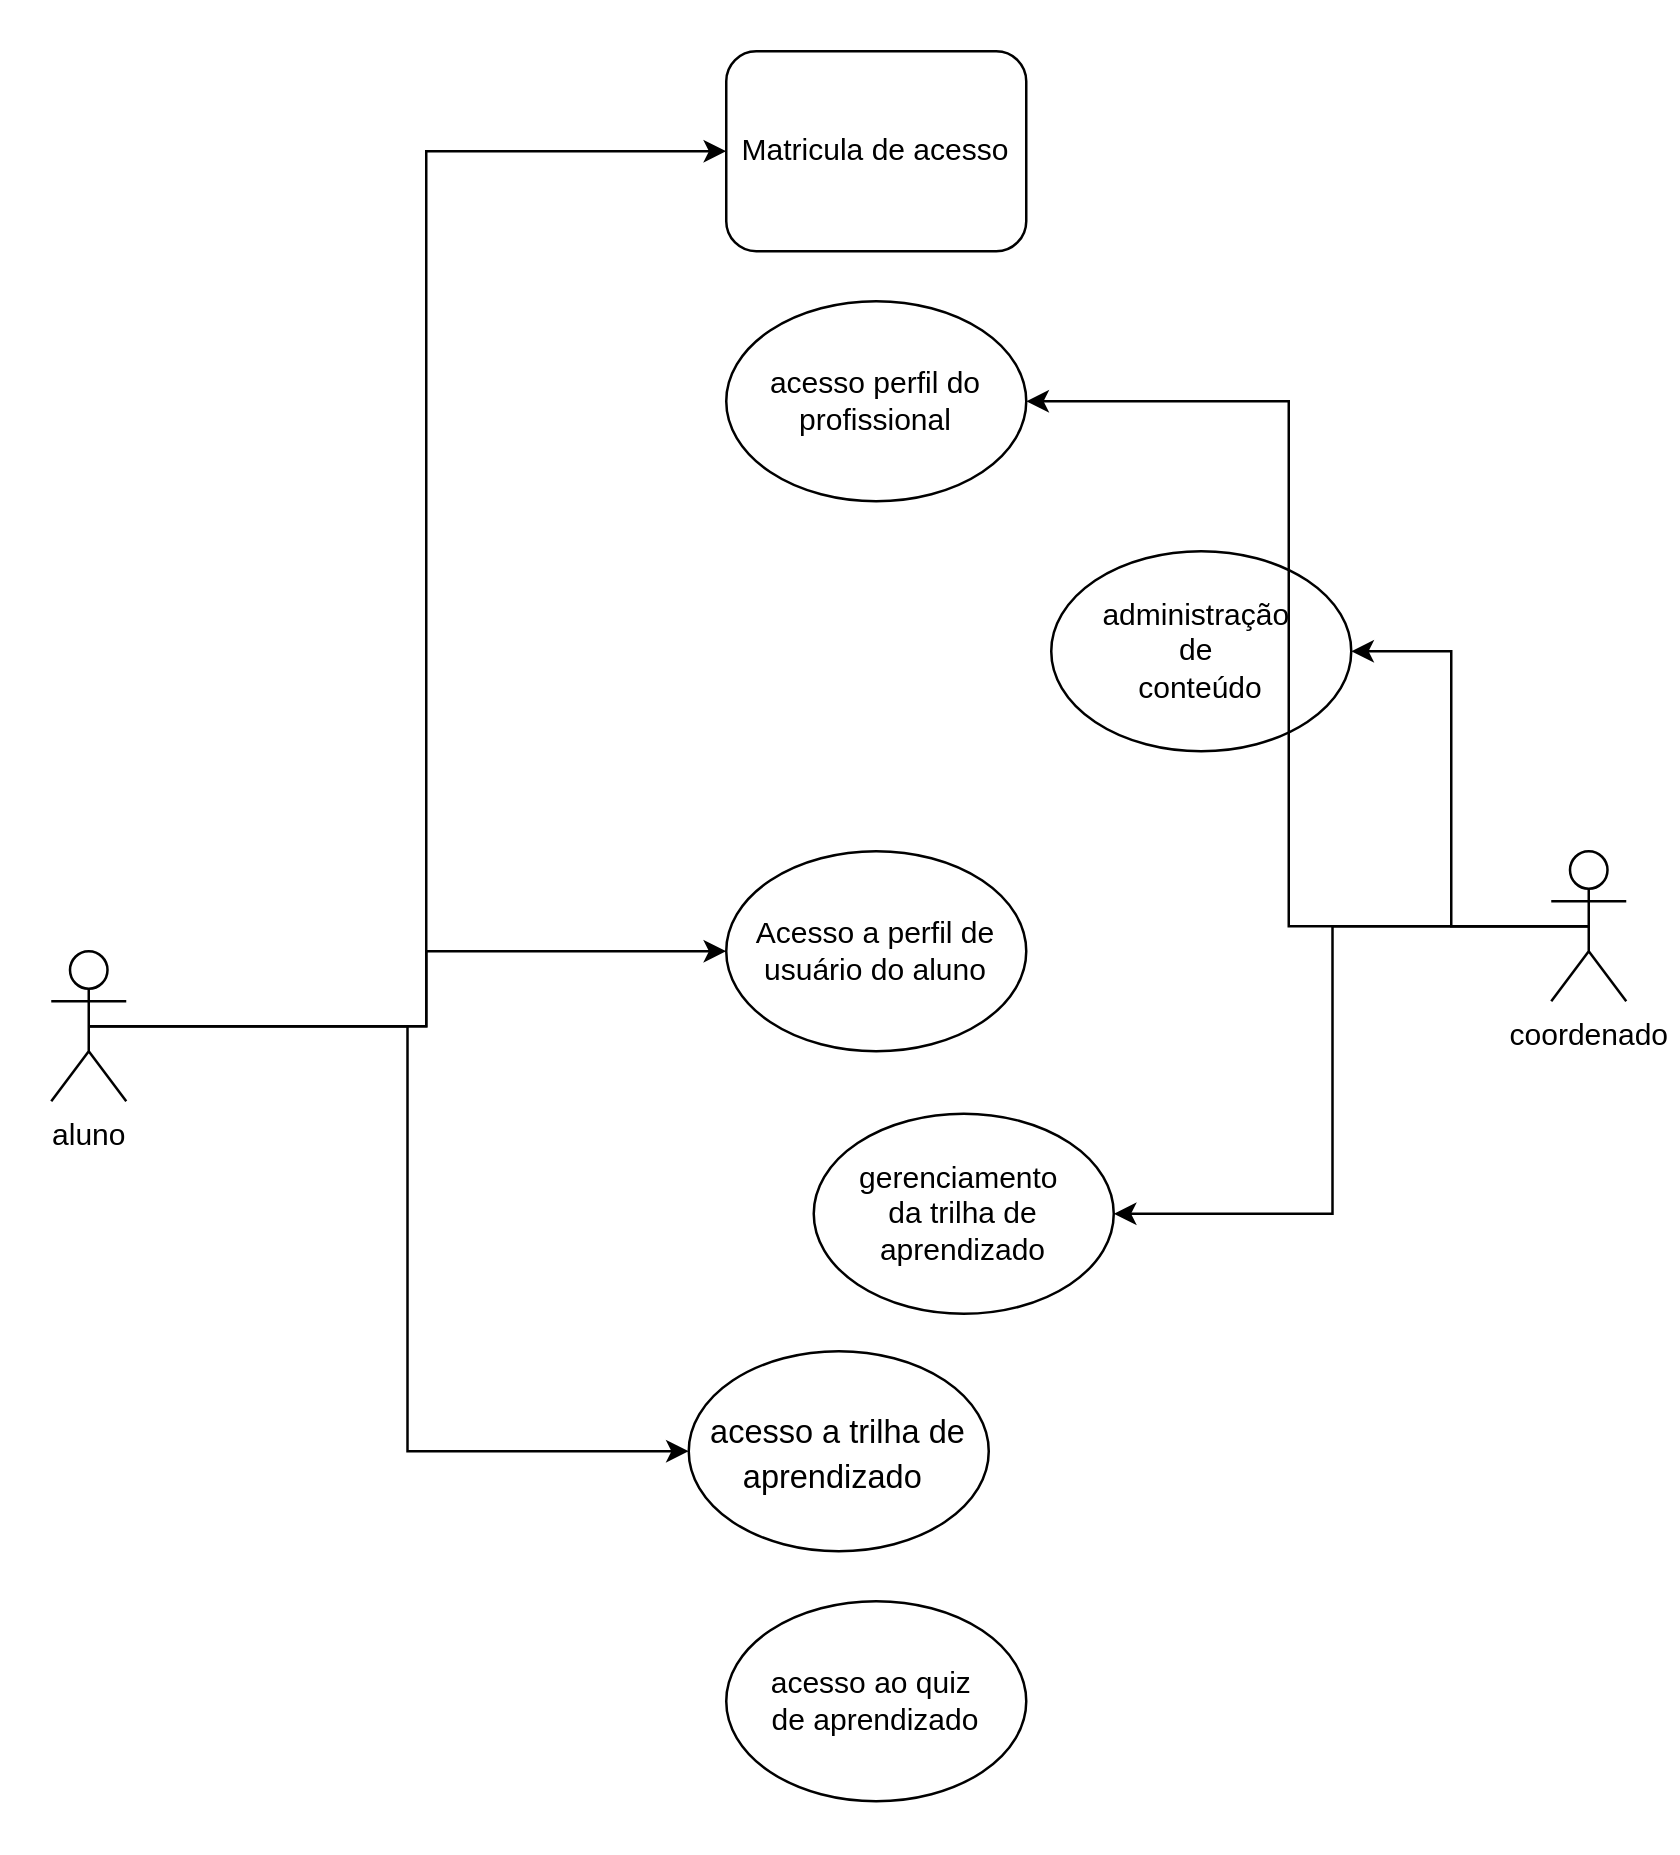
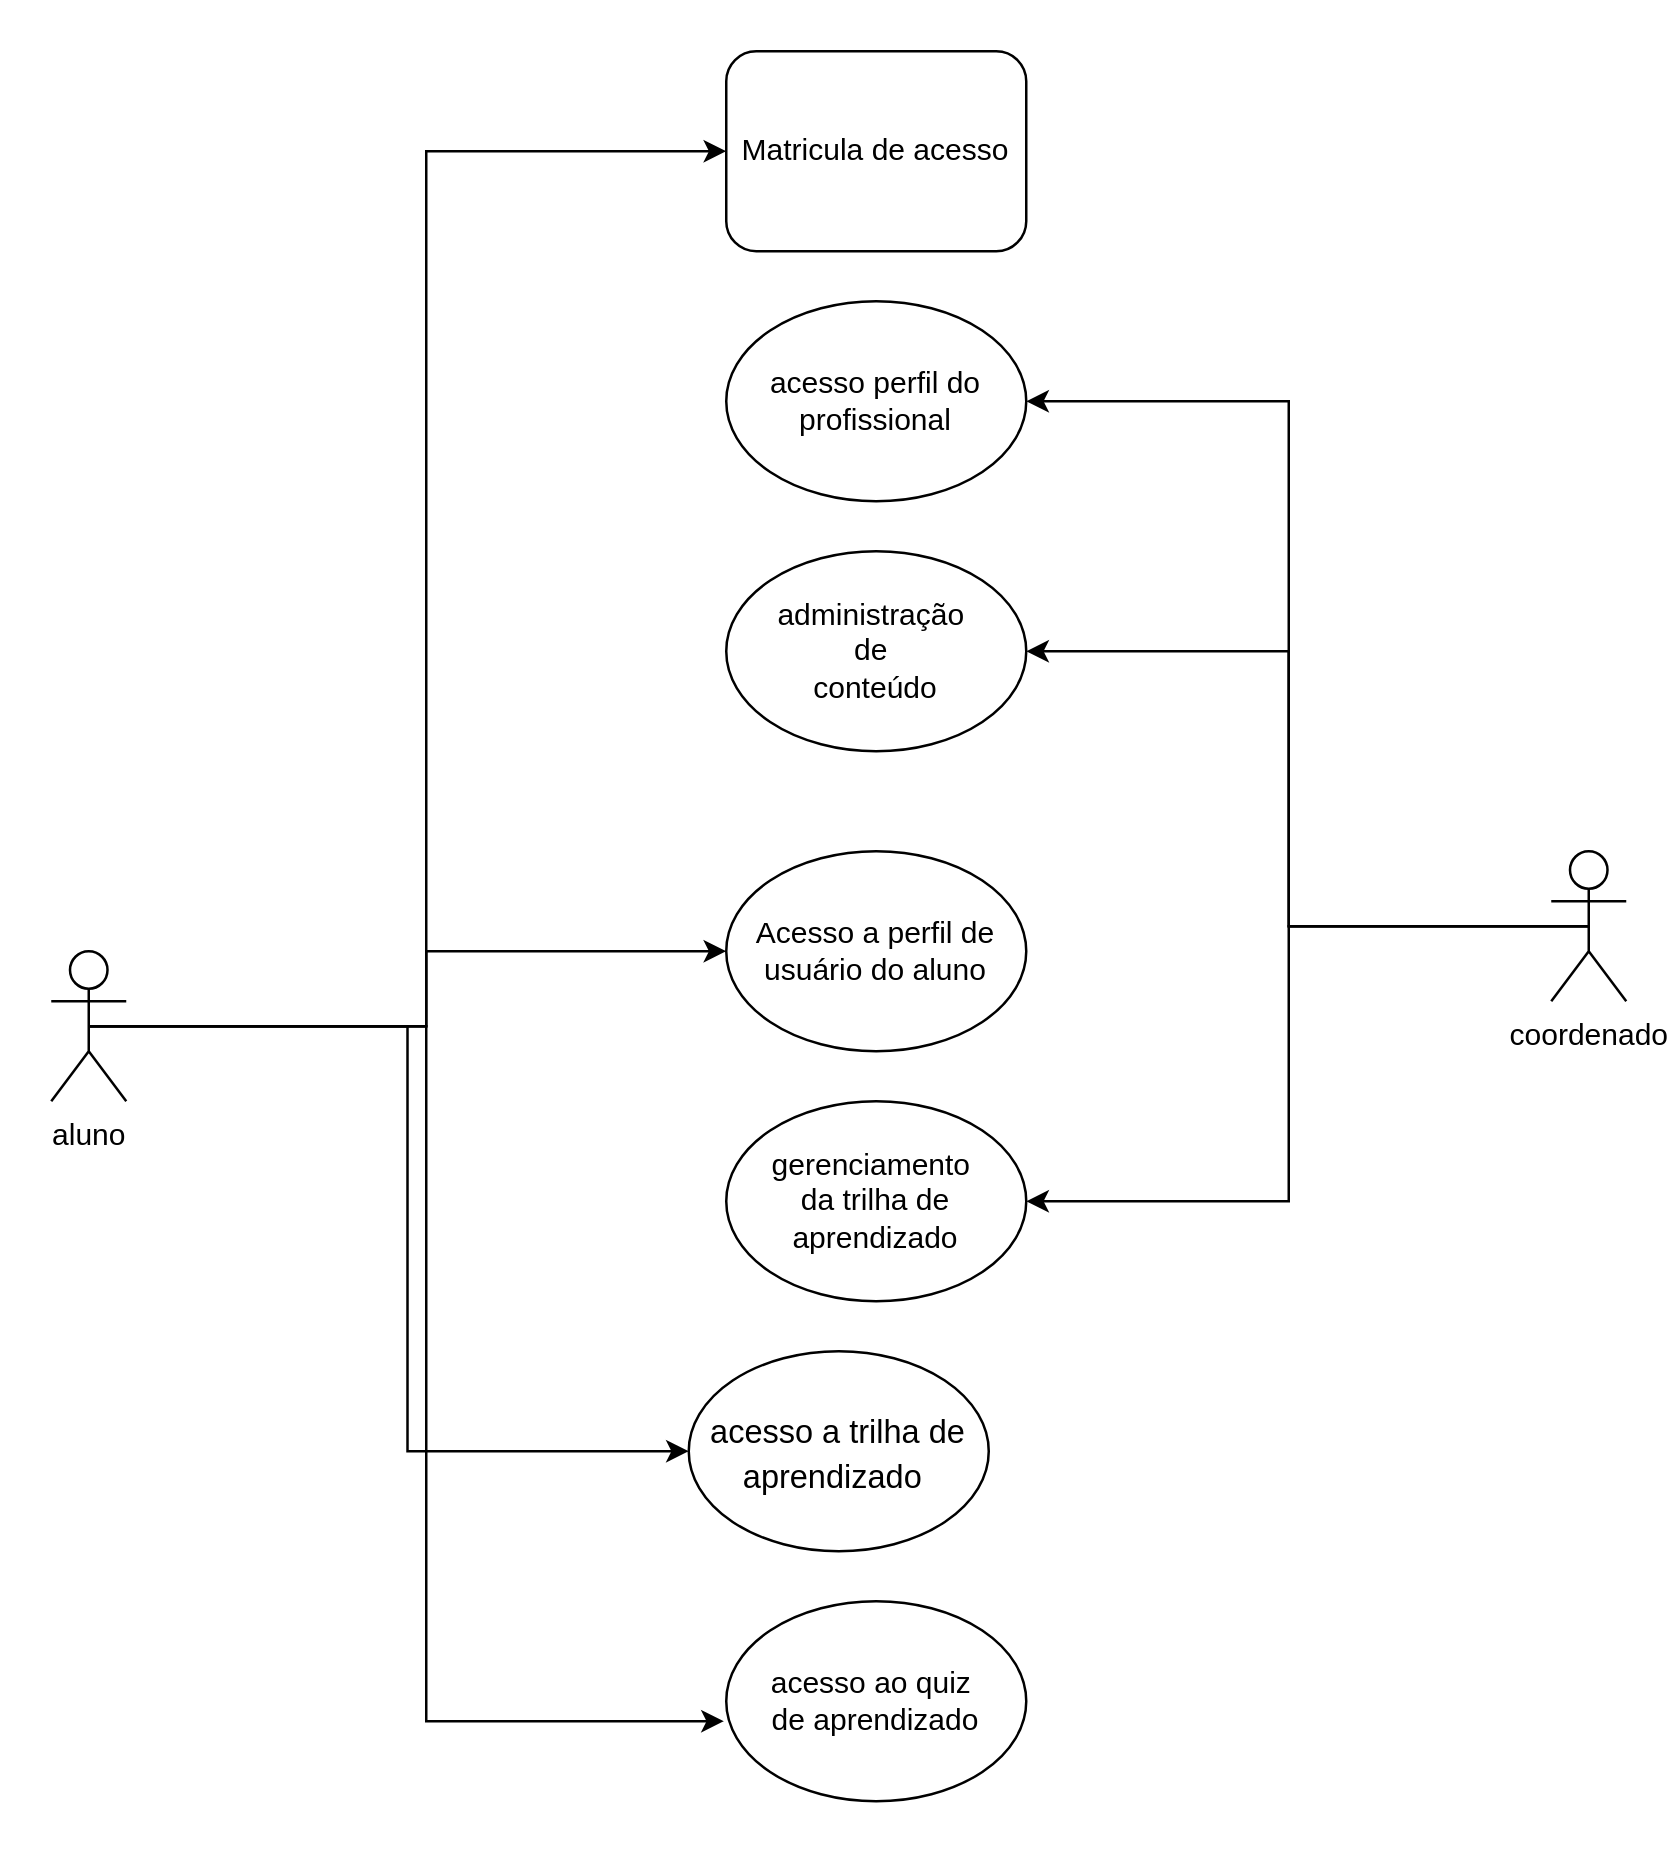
- <mxCell id="3" value="administração&amp;nbsp;&lt;br&gt;de&amp;nbsp;&lt;br&gt;conteúdo" style="ellipse;whiteSpace=wrap;html=1;" vertex="1" parent="1"><mxGeometry x="420" y="220" width="120" height="80" as="geometry" /></mxCell>
+ <mxCell id="3" value="administração&amp;nbsp;&lt;br&gt;de&amp;nbsp;&lt;br&gt;conteúdo" style="ellipse;whiteSpace=wrap;html=1;" vertex="1" parent="1"><mxGeometry x="290" y="220" width="120" height="80" as="geometry" /></mxCell>
- <mxCell id="7" value="gerenciamento&amp;nbsp;&lt;br&gt;da trilha de aprendizado" style="ellipse;whiteSpace=wrap;html=1;fontSize=12;" vertex="1" parent="1"><mxGeometry x="325" y="445" width="120" height="80" as="geometry" /></mxCell>
+ <mxCell id="7" value="gerenciamento&amp;nbsp;&lt;br&gt;da trilha de aprendizado" style="ellipse;whiteSpace=wrap;html=1;fontSize=12;" vertex="1" parent="1"><mxGeometry x="290" y="440" width="120" height="80" as="geometry" /></mxCell>
+ <mxCell id="10" style="edgeStyle=orthogonalEdgeStyle;rounded=0;orthogonalLoop=1;jettySize=auto;html=1;exitX=0.5;exitY=0.5;exitDx=0;exitDy=0;exitPerimeter=0;entryX=-0.008;entryY=0.6;entryDx=0;entryDy=0;entryPerimeter=0;fontSize=12;" edge="1" parent="1" source="12" target="5"><mxGeometry relative="1" as="geometry" /></mxCell>
